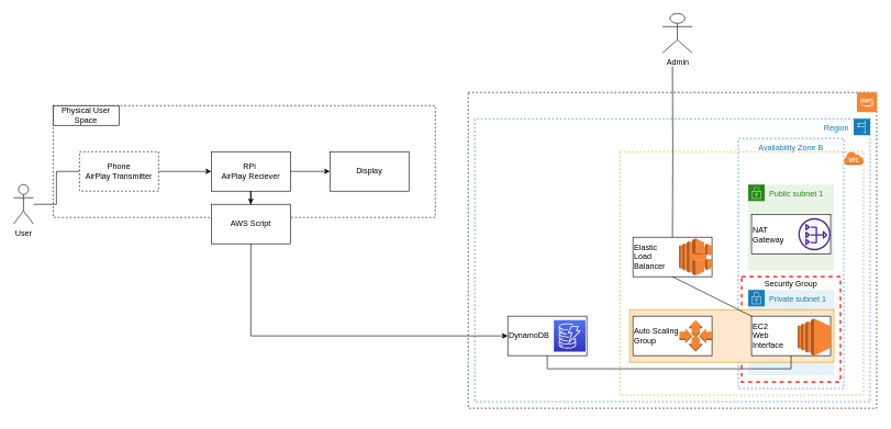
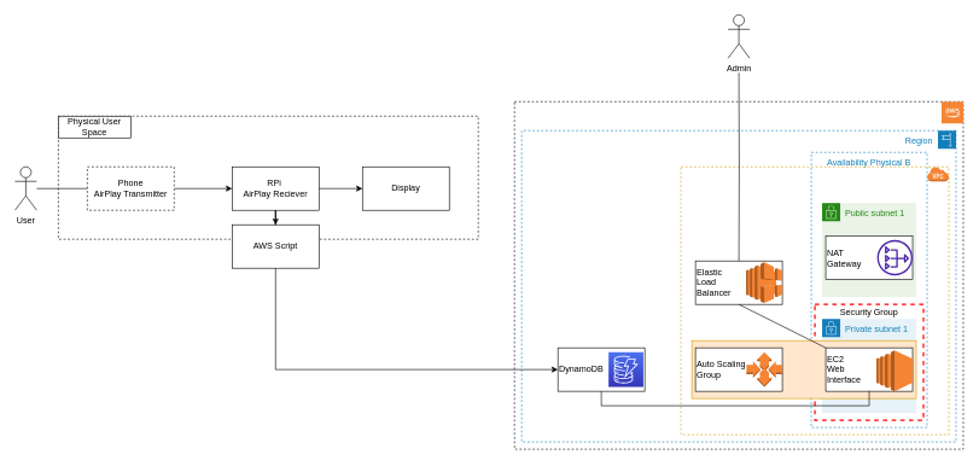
- <mxCell id="41" value="Admin" style="shape=umlActor;verticalLabelPosition=bottom;verticalAlign=top;html=1;outlineConnect=0;strokeColor=default;fillColor=none;" parent="1" vertex="1"><mxGeometry x="1005" y="20" width="45" height="60" as="geometry" /></mxCell>
+ <mxCell id="41" value="Admin" style="shape=umlActor;verticalLabelPosition=bottom;verticalAlign=top;html=1;outlineConnect=0;strokeColor=default;fillColor=none;" parent="1" vertex="1"><mxGeometry x="1005" y="20" width="30" height="60" as="geometry" /></mxCell>
- <mxCell id="3" value="Availability Zone B" style="fillColor=none;strokeColor=#147EBA;dashed=1;verticalAlign=top;fontStyle=0;fontColor=#147EBA;" parent="1" vertex="1"><mxGeometry x="1120" y="210" width="160" height="380" as="geometry" /></mxCell>
+ <mxCell id="3" value="Availability Physical B" style="fillColor=none;strokeColor=#147EBA;dashed=1;verticalAlign=top;fontStyle=0;fontColor=#147EBA;" parent="1" vertex="1"><mxGeometry x="1120" y="210" width="160" height="380" as="geometry" /></mxCell>
- <mxCell id="43" value="User" style="shape=umlActor;verticalLabelPosition=bottom;verticalAlign=top;html=1;outlineConnect=0;strokeColor=default;fillColor=none;" parent="1" vertex="1"><mxGeometry x="20" y="280" width="30" height="60" as="geometry" /></mxCell>
+ <mxCell id="43" value="User" style="shape=umlActor;verticalLabelPosition=bottom;verticalAlign=top;html=1;outlineConnect=0;strokeColor=default;fillColor=none;" parent="1" vertex="1"><mxGeometry x="20" y="230" width="30" height="60" as="geometry" /></mxCell>
